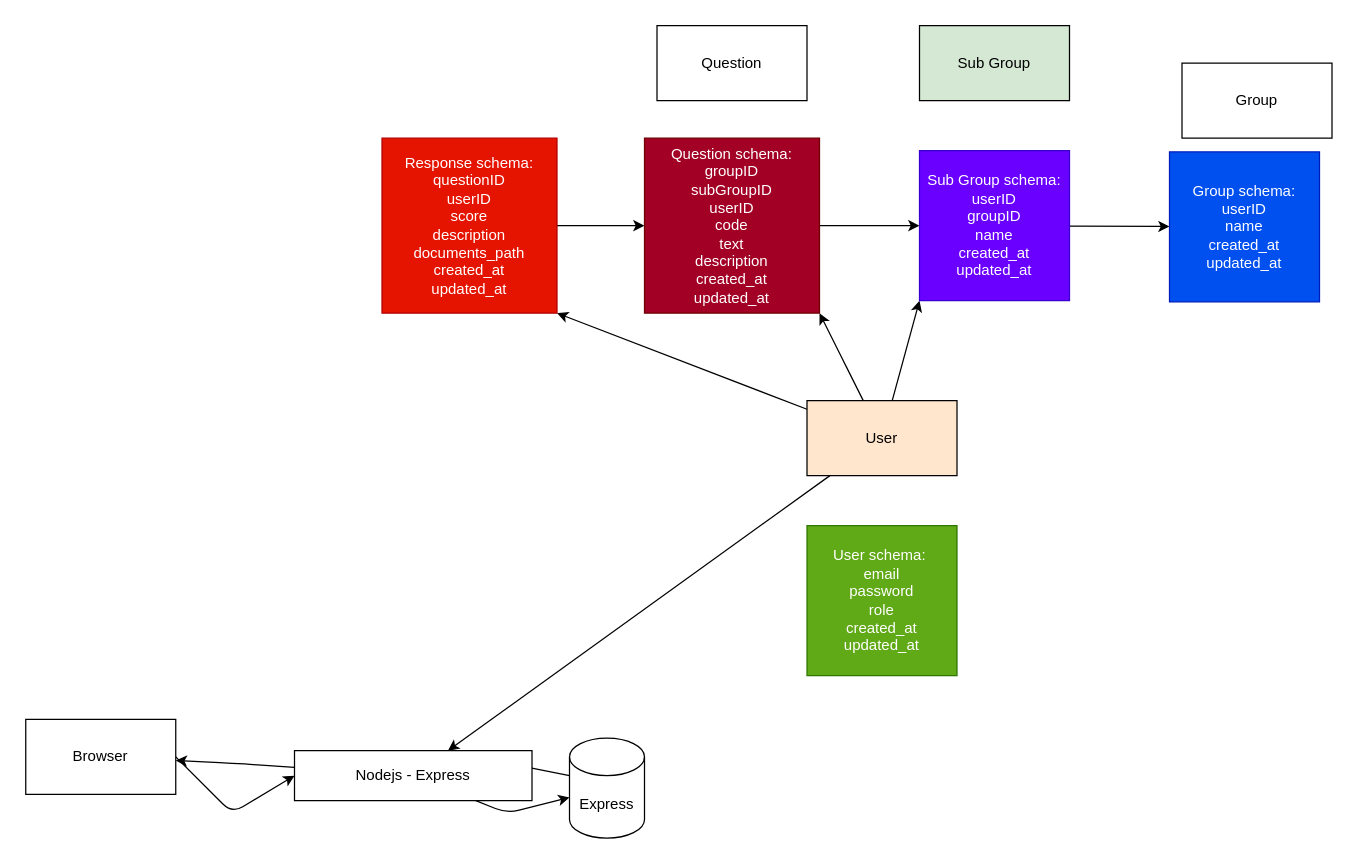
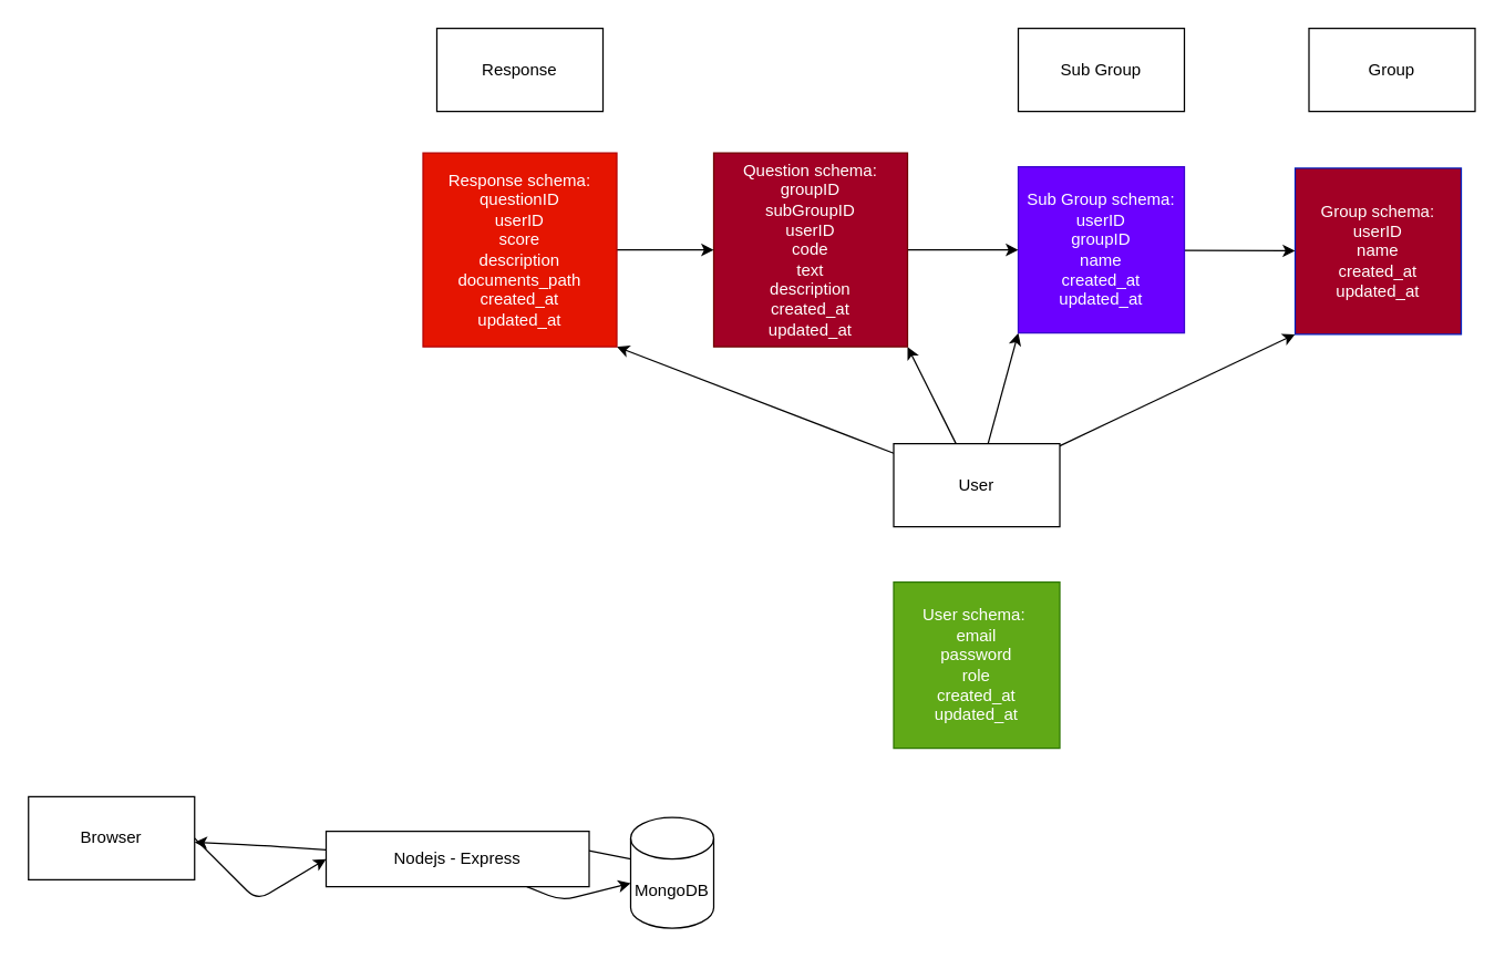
+ <mxCell id="12" value="Response" style="rounded=0;whiteSpace=wrap;html=1;" parent="1" vertex="1"><mxGeometry x="315" y="20" width="120" height="60" as="geometry" /></mxCell>
- <mxCell id="11" value="Question" style="rounded=0;whiteSpace=wrap;html=1;" parent="1" vertex="1"><mxGeometry x="525" y="20" width="120" height="60" as="geometry" /></mxCell>
- <mxCell id="10" value="Sub Group" style="rounded=0;whiteSpace=wrap;html=1;fillColor=#d5e8d4;" parent="1" vertex="1"><mxGeometry x="735" y="20" width="120" height="60" as="geometry" /></mxCell>
+ <mxCell id="10" value="Sub Group" style="rounded=0;whiteSpace=wrap;html=1;" parent="1" vertex="1"><mxGeometry x="735" y="20" width="120" height="60" as="geometry" /></mxCell>
- <mxCell id="9" value="Group" style="rounded=0;whiteSpace=wrap;html=1;" parent="1" vertex="1"><mxGeometry x="945" y="50" width="120" height="60" as="geometry" /></mxCell>
+ <mxCell id="9" value="Group" style="rounded=0;whiteSpace=wrap;html=1;" parent="1" vertex="1"><mxGeometry x="945" y="20" width="120" height="60" as="geometry" /></mxCell>
- <mxCell id="19" value="Group schema:&lt;br&gt;userID&lt;br&gt;name&lt;br&gt;created_at&lt;br&gt;updated_at" style="whiteSpace=wrap;html=1;aspect=fixed;fillColor=#0050ef;fontColor=#ffffff;strokeColor=#001DBC;" parent="1" vertex="1"><mxGeometry x="935" y="121" width="120" height="120" as="geometry" /></mxCell>
+ <mxCell id="19" value="Group schema:&lt;br&gt;userID&lt;br&gt;name&lt;br&gt;created_at&lt;br&gt;updated_at" style="whiteSpace=wrap;html=1;aspect=fixed;fillColor=#a20025;fontColor=#ffffff;strokeColor=#001DBC;" parent="1" vertex="1"><mxGeometry x="935" y="121" width="120" height="120" as="geometry" /></mxCell>
- <mxCell id="17" value="User" style="rounded=0;whiteSpace=wrap;html=1;fillColor=#ffe6cc;" parent="1" vertex="1"><mxGeometry x="645" y="320" width="120" height="60" as="geometry" /></mxCell>
+ <mxCell id="17" value="User" style="rounded=0;whiteSpace=wrap;html=1;" parent="1" vertex="1"><mxGeometry x="645" y="320" width="120" height="60" as="geometry" /></mxCell>
- <mxCell id="13" style="edgeStyle=none;html=1;" parent="1" source="17" target="6" edge="1"><mxGeometry relative="1" as="geometry" /></mxCell>
+ <mxCell id="13" style="edgeStyle=none;html=1;entryX=0;entryY=1;entryDx=0;entryDy=0;" parent="1" source="17" target="19" edge="1"><mxGeometry relative="1" as="geometry" /></mxCell>
- <mxCell id="3" value="Express" style="shape=cylinder3;whiteSpace=wrap;html=1;boundedLbl=1;backgroundOutline=1;size=15;" parent="1" vertex="1"><mxGeometry x="455" y="590" width="60" height="80" as="geometry" /></mxCell>
+ <mxCell id="3" value="MongoDB" style="shape=cylinder3;whiteSpace=wrap;html=1;boundedLbl=1;backgroundOutline=1;size=15;" parent="1" vertex="1"><mxGeometry x="455" y="590" width="60" height="80" as="geometry" /></mxCell>
